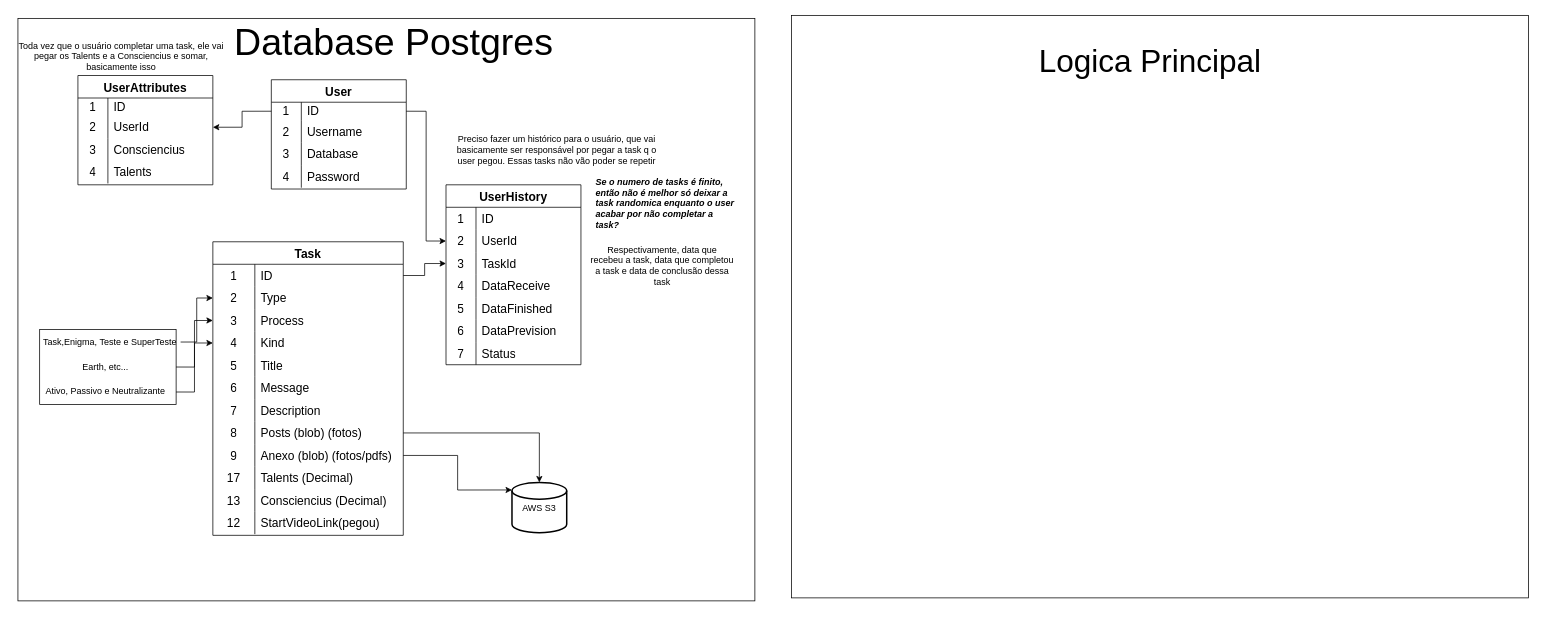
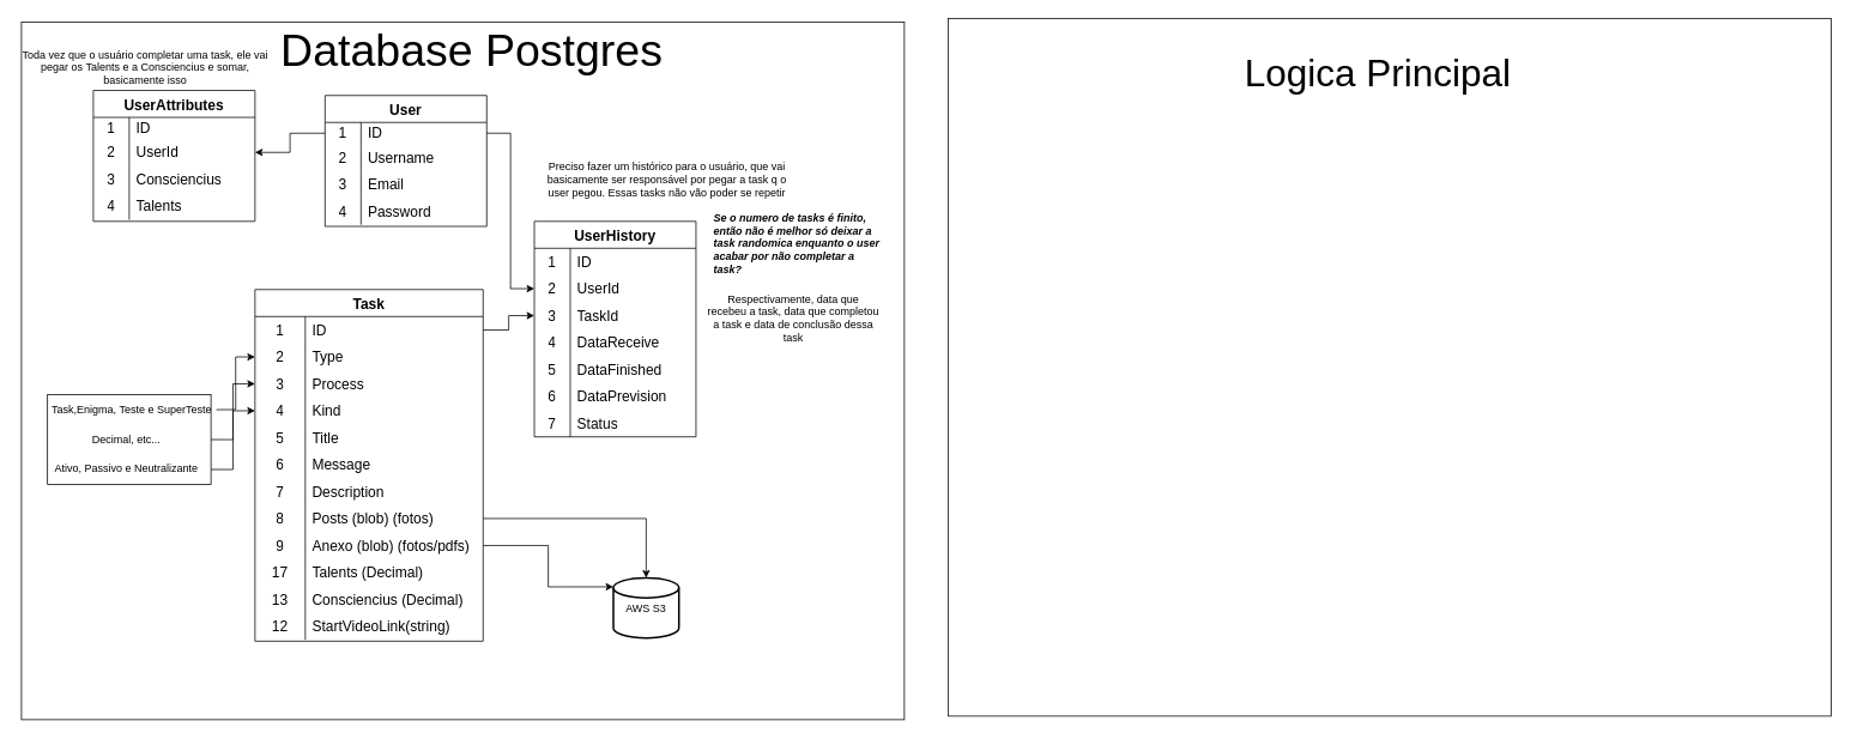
- <mxCell id="13" value="Database" style="shape=partialRectangle;html=1;whiteSpace=wrap;connectable=0;fillColor=none;top=0;left=0;bottom=0;right=0;align=left;spacingLeft=6;overflow=hidden;strokeColor=inherit;fontSize=16;" parent="11" vertex="1"><mxGeometry x="40" width="140" height="30" as="geometry"><mxRectangle width="140" height="30" as="alternateBounds" /></mxGeometry></mxCell>
+ <mxCell id="13" value="Email" style="shape=partialRectangle;html=1;whiteSpace=wrap;connectable=0;fillColor=none;top=0;left=0;bottom=0;right=0;align=left;spacingLeft=6;overflow=hidden;strokeColor=inherit;fontSize=16;" parent="11" vertex="1"><mxGeometry x="40" width="140" height="30" as="geometry"><mxRectangle width="140" height="30" as="alternateBounds" /></mxGeometry></mxCell>
- <mxCell id="62" value="Earth, etc..." style="text;html=1;align=center;verticalAlign=middle;whiteSpace=wrap;rounded=0;" vertex="1" parent="1"><mxGeometry x="46" y="472.398" width="188" height="33.322" as="geometry" /></mxCell>
+ <mxCell id="62" value="Decimal, etc..." style="text;html=1;align=center;verticalAlign=middle;whiteSpace=wrap;rounded=0;" vertex="1" parent="1"><mxGeometry x="46" y="472.398" width="188" height="33.322" as="geometry" /></mxCell>
- <mxCell id="55" value="StartVideoLink(pegou)" style="shape=partialRectangle;html=1;whiteSpace=wrap;connectable=0;fillColor=none;top=0;left=0;bottom=0;right=0;align=left;spacingLeft=6;overflow=hidden;strokeColor=inherit;fontSize=16;" vertex="1" parent="53"><mxGeometry x="56" width="198" height="30" as="geometry"><mxRectangle width="198" height="30" as="alternateBounds" /></mxGeometry></mxCell>
+ <mxCell id="55" value="StartVideoLink(string)" style="shape=partialRectangle;html=1;whiteSpace=wrap;connectable=0;fillColor=none;top=0;left=0;bottom=0;right=0;align=left;spacingLeft=6;overflow=hidden;strokeColor=inherit;fontSize=16;" vertex="1" parent="53"><mxGeometry x="56" width="198" height="30" as="geometry"><mxRectangle width="198" height="30" as="alternateBounds" /></mxGeometry></mxCell>
